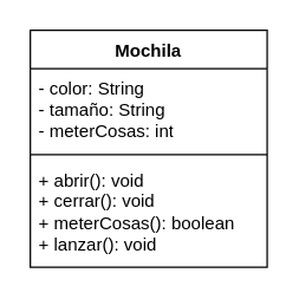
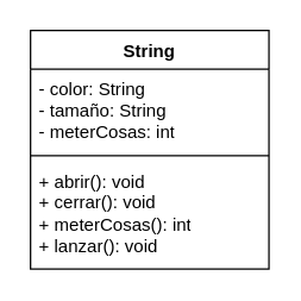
- <mxCell id="2" value="Mochila" style="swimlane;fontStyle=1;align=center;verticalAlign=top;childLayout=stackLayout;horizontal=1;startSize=26;horizontalStack=0;resizeParent=1;resizeParentMax=0;resizeLast=0;collapsible=1;marginBottom=0;whiteSpace=wrap;html=1;" vertex="1" parent="1"><mxGeometry x="20" y="20" width="160" height="160" as="geometry" /></mxCell>
+ <mxCell id="2" value="String" style="swimlane;fontStyle=1;align=center;verticalAlign=top;childLayout=stackLayout;horizontal=1;startSize=26;horizontalStack=0;resizeParent=1;resizeParentMax=0;resizeLast=0;collapsible=1;marginBottom=0;whiteSpace=wrap;html=1;" vertex="1" parent="1"><mxGeometry x="20" y="20" width="160" height="160" as="geometry" /></mxCell>
- <mxCell id="5" value="&lt;div&gt;+ abrir(): void&lt;/div&gt;&lt;div&gt;+ cerrar(): void&lt;/div&gt;&lt;div&gt;+ meterCosas(): boolean&lt;/div&gt;&lt;div&gt;+ lanzar(): void&lt;/div&gt;" style="text;strokeColor=none;fillColor=none;align=left;verticalAlign=top;spacingLeft=4;spacingRight=4;overflow=hidden;rotatable=0;points=[[0,0.5],[1,0.5]];portConstraint=eastwest;whiteSpace=wrap;html=1;" vertex="1" parent="2"><mxGeometry y="88" width="160" height="72" as="geometry" /></mxCell>
+ <mxCell id="5" value="&lt;div&gt;+ abrir(): void&lt;/div&gt;&lt;div&gt;+ cerrar(): void&lt;/div&gt;&lt;div&gt;+ meterCosas(): int&lt;/div&gt;&lt;div&gt;+ lanzar(): void&lt;/div&gt;" style="text;strokeColor=none;fillColor=none;align=left;verticalAlign=top;spacingLeft=4;spacingRight=4;overflow=hidden;rotatable=0;points=[[0,0.5],[1,0.5]];portConstraint=eastwest;whiteSpace=wrap;html=1;" vertex="1" parent="2"><mxGeometry y="88" width="160" height="72" as="geometry" /></mxCell>
